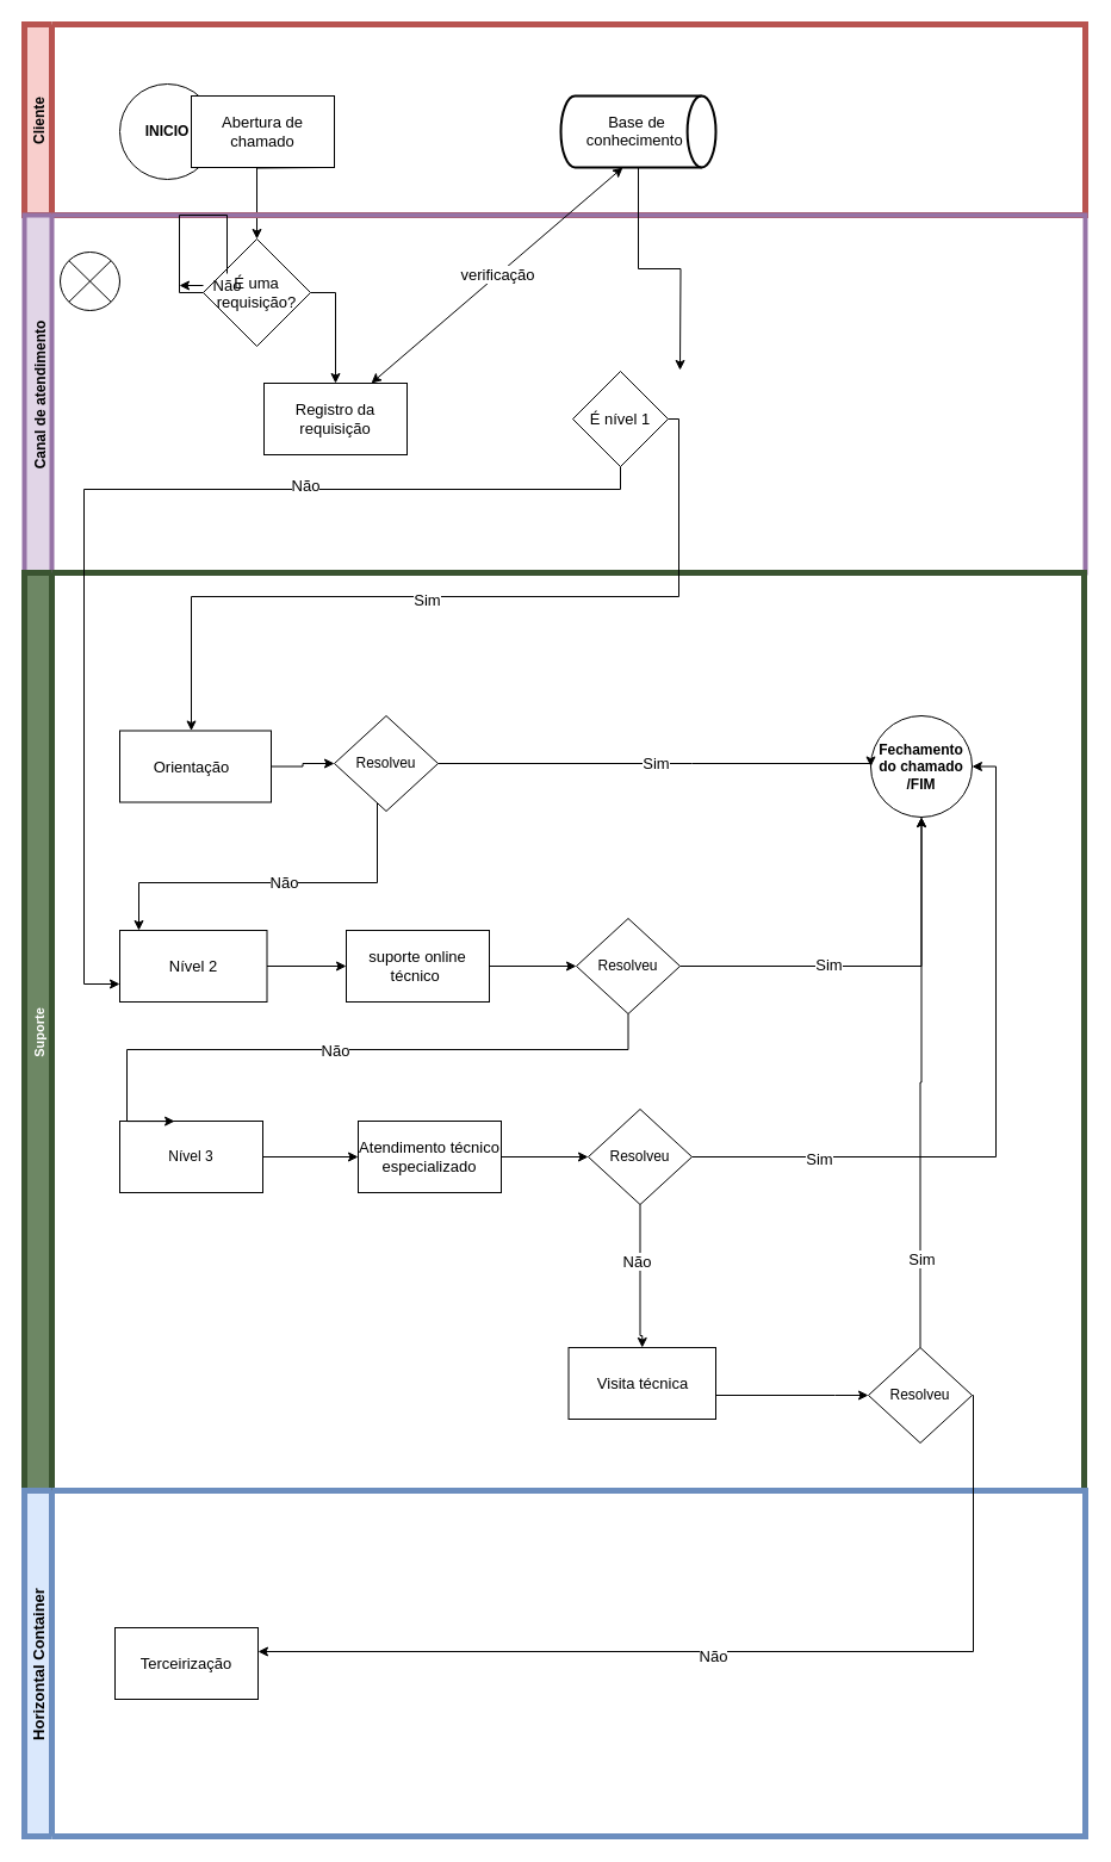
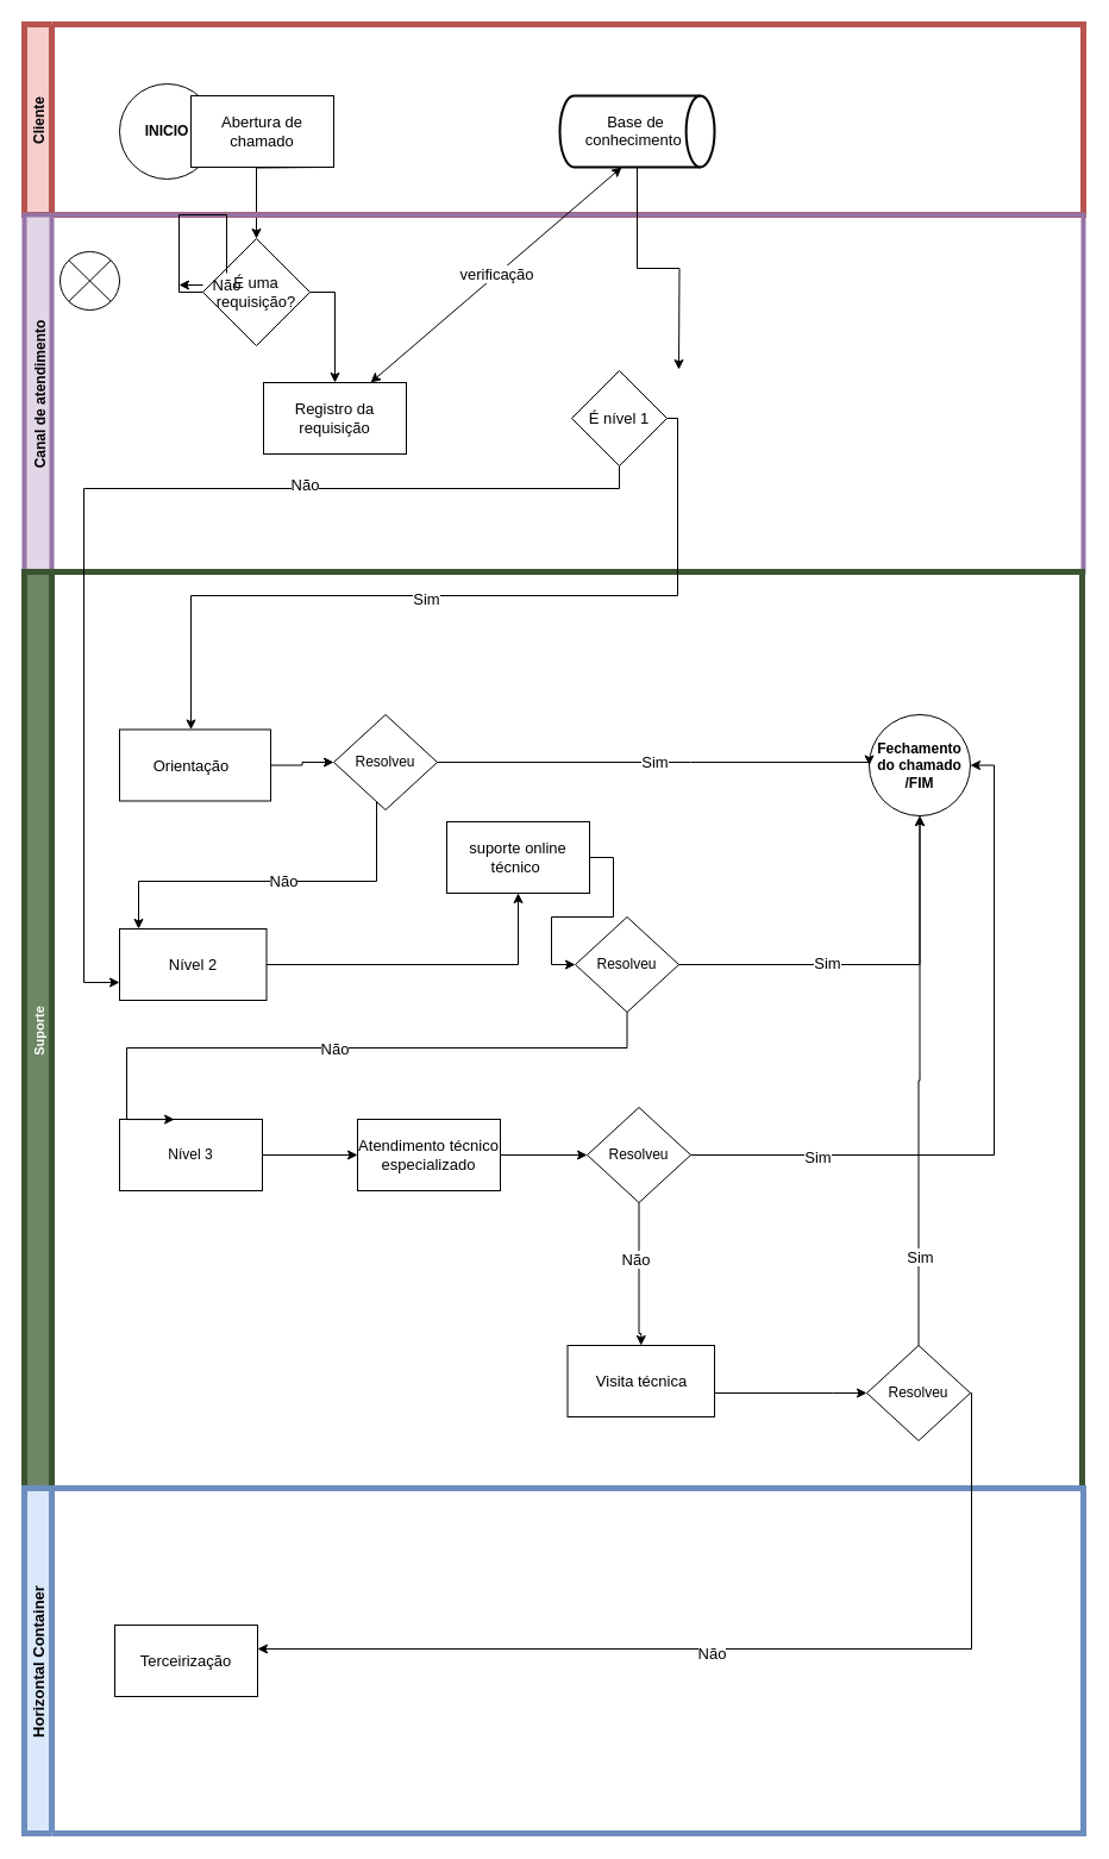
- <mxCell id="27" value="suporte online técnico&amp;nbsp;" style="rounded=0;whiteSpace=wrap;html=1;fontSize=13;" vertex="1" parent="17"><mxGeometry x="270" y="300" width="120" height="60" as="geometry" /></mxCell>
+ <mxCell id="27" value="suporte online técnico&amp;nbsp;" style="rounded=0;whiteSpace=wrap;html=1;fontSize=13;" vertex="1" parent="17"><mxGeometry x="355" y="210" width="120" height="60" as="geometry" /></mxCell>
